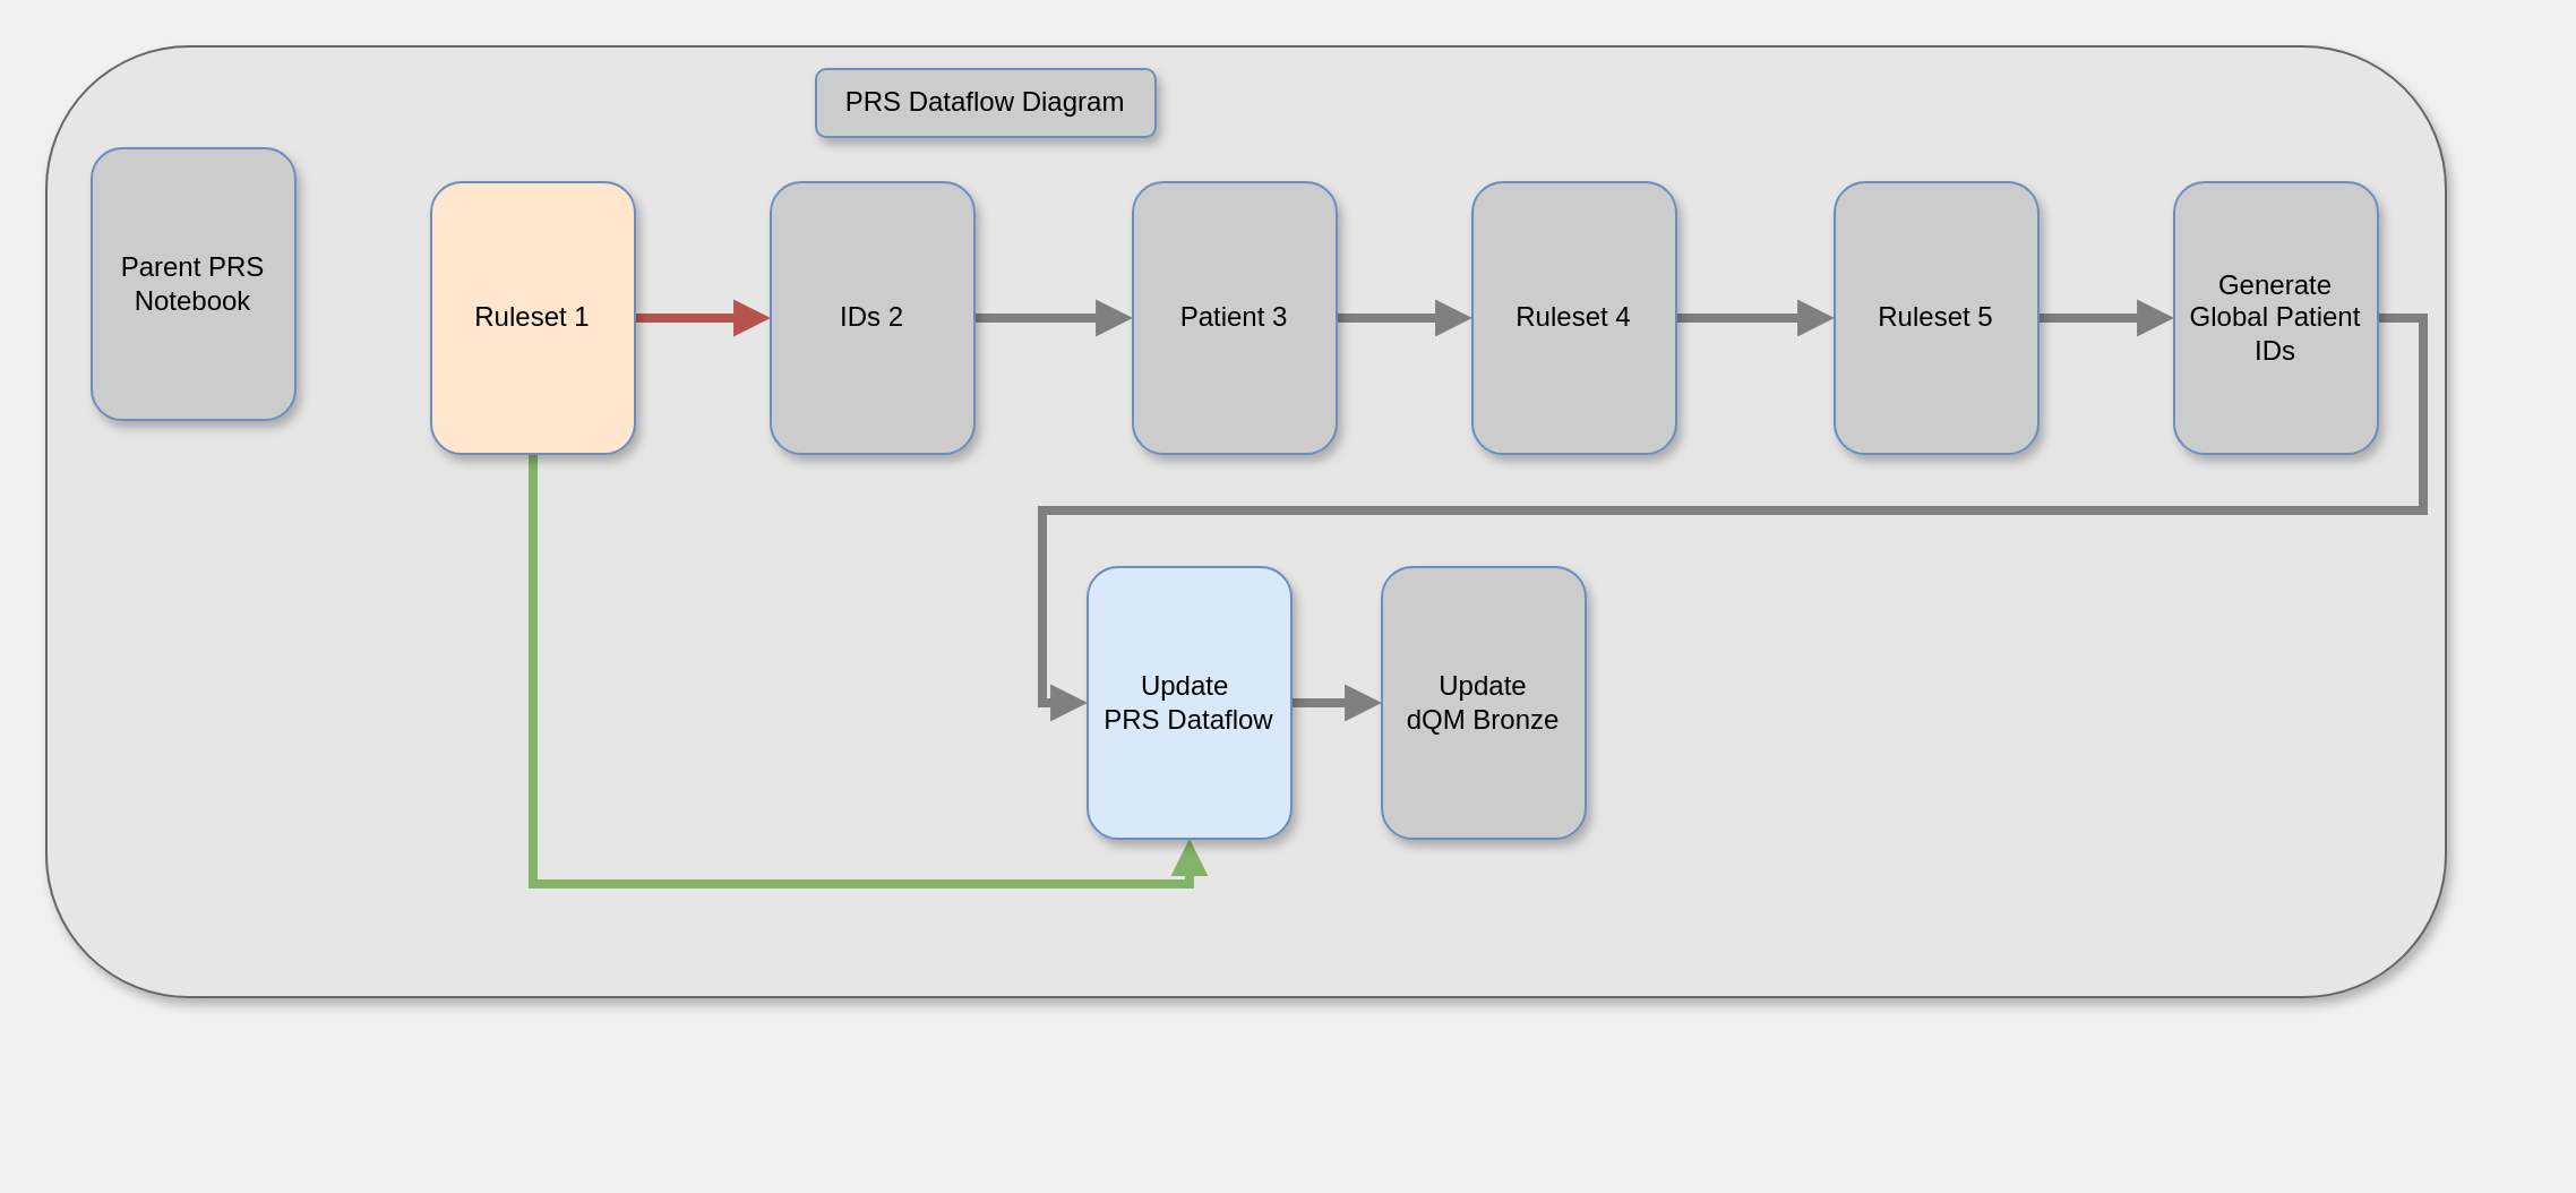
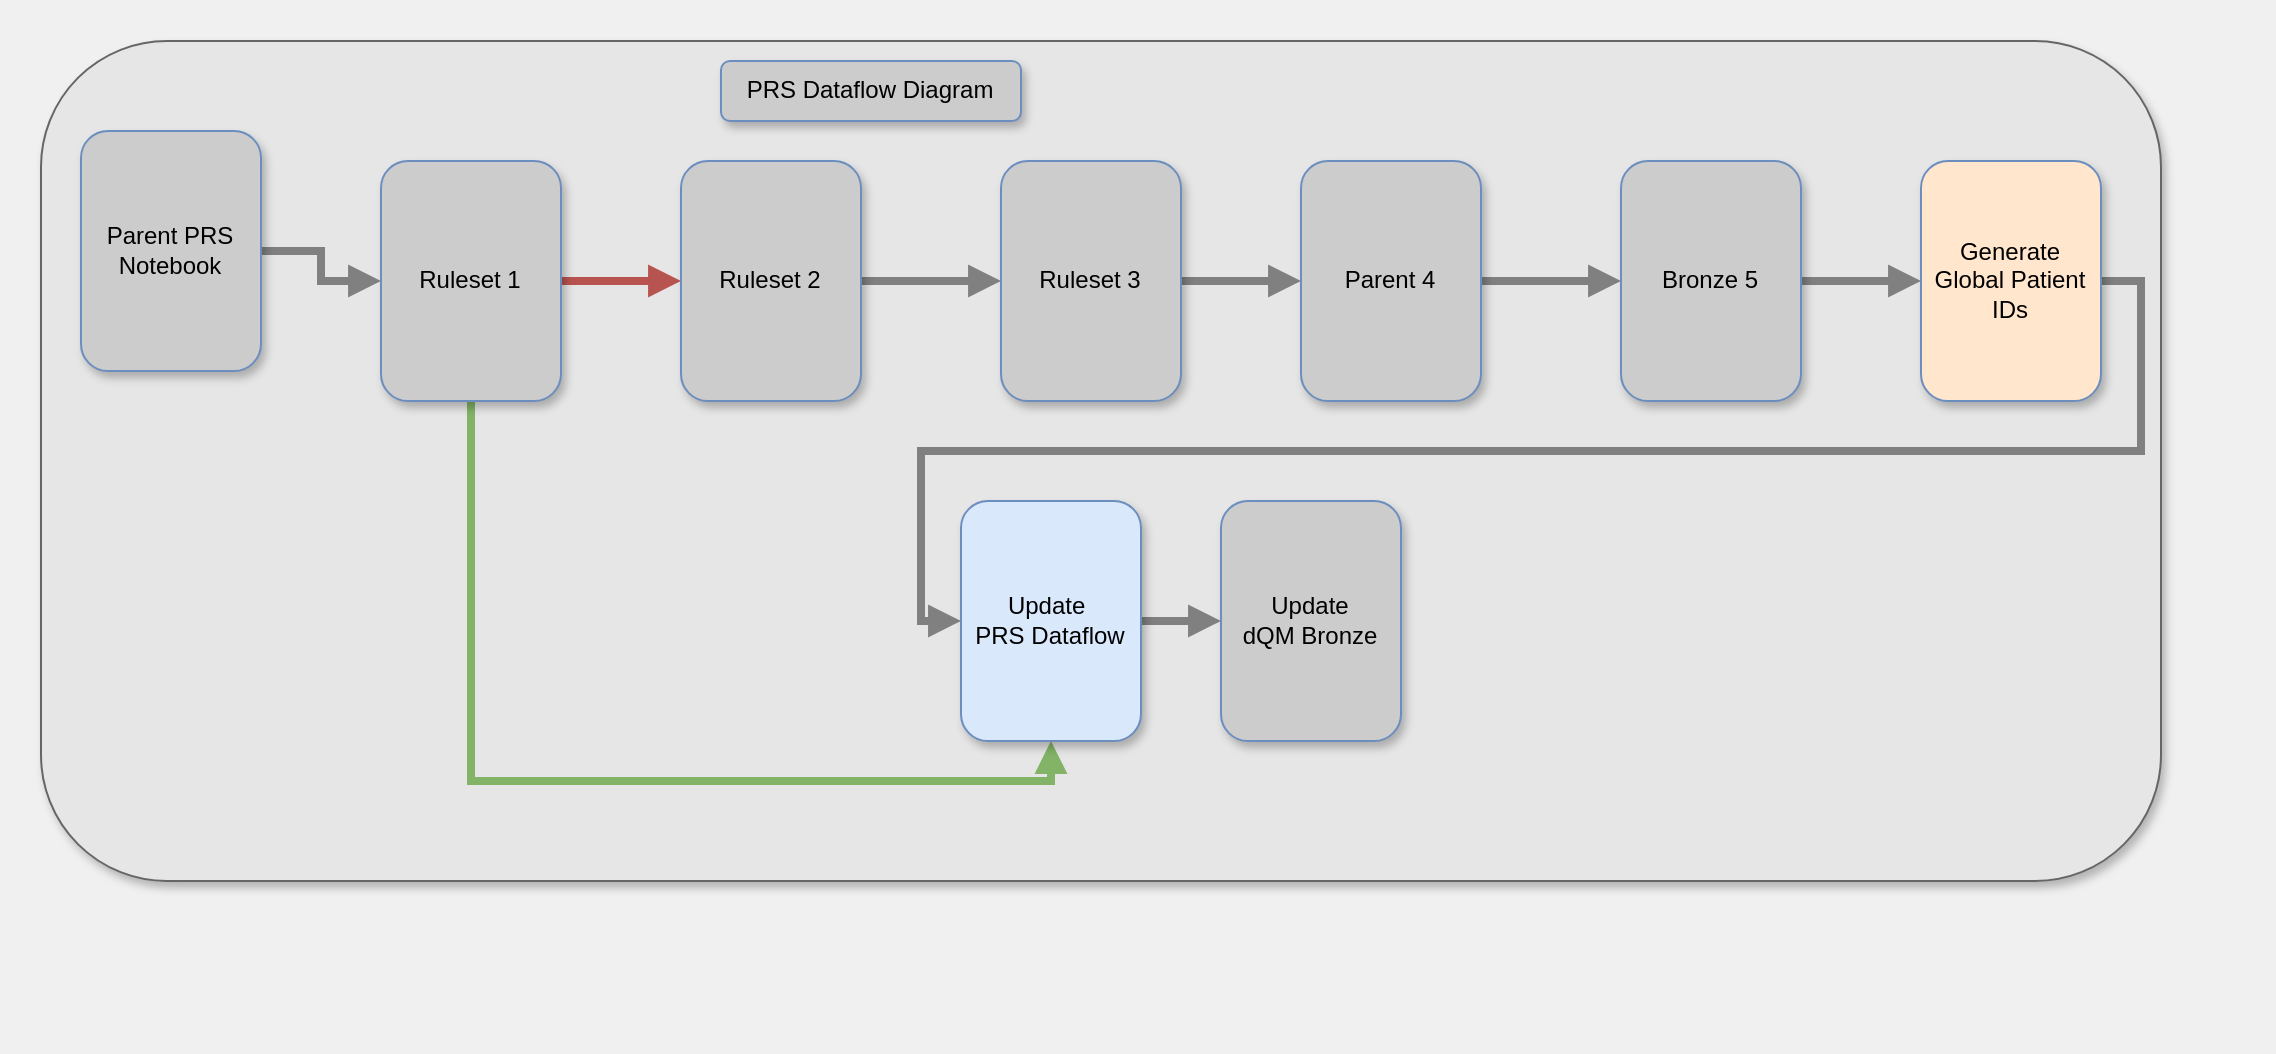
+ <mxCell id="3" style="edgeStyle=orthogonalEdgeStyle;rounded=0;orthogonalLoop=1;jettySize=auto;html=1;exitX=1;exitY=0.5;exitDx=0;exitDy=0;entryX=0;entryY=0.5;entryDx=0;entryDy=0;endArrow=block;endFill=1;strokeColor=#808080;strokeWidth=4;" parent="1" source="4" target="8" edge="1"><mxGeometry relative="1" as="geometry" /></mxCell>
- <mxCell id="8" value="Ruleset 1" style="rounded=1;whiteSpace=wrap;html=1;fillColor=#ffe6cc;shadow=1;strokeColor=#6c8ebf;" parent="1" vertex="1"><mxGeometry x="190" y="80" width="90" height="120" as="geometry" /></mxCell>
+ <mxCell id="8" value="Ruleset 1" style="rounded=1;whiteSpace=wrap;html=1;fillColor=#CCCCCC;shadow=1;strokeColor=#6c8ebf;" parent="1" vertex="1"><mxGeometry x="190" y="80" width="90" height="120" as="geometry" /></mxCell>
- <mxCell id="10" value="IDs 2" style="rounded=1;whiteSpace=wrap;html=1;fillColor=#CCCCCC;shadow=1;strokeColor=#6c8ebf;" parent="1" vertex="1"><mxGeometry x="340" y="80" width="90" height="120" as="geometry" /></mxCell>
+ <mxCell id="10" value="Ruleset 2" style="rounded=1;whiteSpace=wrap;html=1;fillColor=#CCCCCC;shadow=1;strokeColor=#6c8ebf;" parent="1" vertex="1"><mxGeometry x="340" y="80" width="90" height="120" as="geometry" /></mxCell>
- <mxCell id="12" value="Patient 3" style="rounded=1;whiteSpace=wrap;html=1;fillColor=#CCCCCC;shadow=1;strokeColor=#6c8ebf;" parent="1" vertex="1"><mxGeometry x="500" y="80" width="90" height="120" as="geometry" /></mxCell>
+ <mxCell id="12" value="Ruleset 3" style="rounded=1;whiteSpace=wrap;html=1;fillColor=#CCCCCC;shadow=1;strokeColor=#6c8ebf;" parent="1" vertex="1"><mxGeometry x="500" y="80" width="90" height="120" as="geometry" /></mxCell>
- <mxCell id="14" value="Ruleset 4" style="rounded=1;whiteSpace=wrap;html=1;fillColor=#CCCCCC;shadow=1;strokeColor=#6c8ebf;" parent="1" vertex="1"><mxGeometry x="650" y="80" width="90" height="120" as="geometry" /></mxCell>
+ <mxCell id="14" value="Parent 4" style="rounded=1;whiteSpace=wrap;html=1;fillColor=#CCCCCC;shadow=1;strokeColor=#6c8ebf;" parent="1" vertex="1"><mxGeometry x="650" y="80" width="90" height="120" as="geometry" /></mxCell>
- <mxCell id="17" value="Ruleset 5" style="rounded=1;whiteSpace=wrap;html=1;fillColor=#CCCCCC;shadow=1;strokeColor=#6c8ebf;" parent="1" vertex="1"><mxGeometry x="810" y="80" width="90" height="120" as="geometry" /></mxCell>
+ <mxCell id="17" value="Bronze 5" style="rounded=1;whiteSpace=wrap;html=1;fillColor=#CCCCCC;shadow=1;strokeColor=#6c8ebf;" parent="1" vertex="1"><mxGeometry x="810" y="80" width="90" height="120" as="geometry" /></mxCell>
- <mxCell id="22" value="Generate&lt;div&gt;Global Patient IDs&lt;/div&gt;" style="rounded=1;whiteSpace=wrap;html=1;fillColor=#CCCCCC;shadow=1;strokeColor=#6c8ebf;" vertex="1" parent="1"><mxGeometry x="960" y="80" width="90" height="120" as="geometry" /></mxCell>
+ <mxCell id="22" value="Generate&lt;div&gt;Global Patient IDs&lt;/div&gt;" style="rounded=1;whiteSpace=wrap;html=1;fillColor=#ffe6cc;shadow=1;strokeColor=#6c8ebf;" vertex="1" parent="1"><mxGeometry x="960" y="80" width="90" height="120" as="geometry" /></mxCell>
